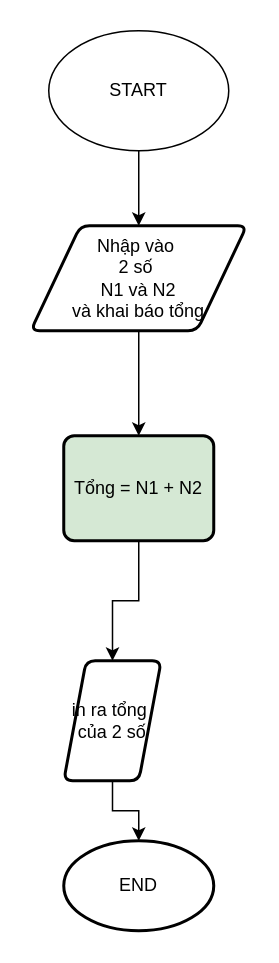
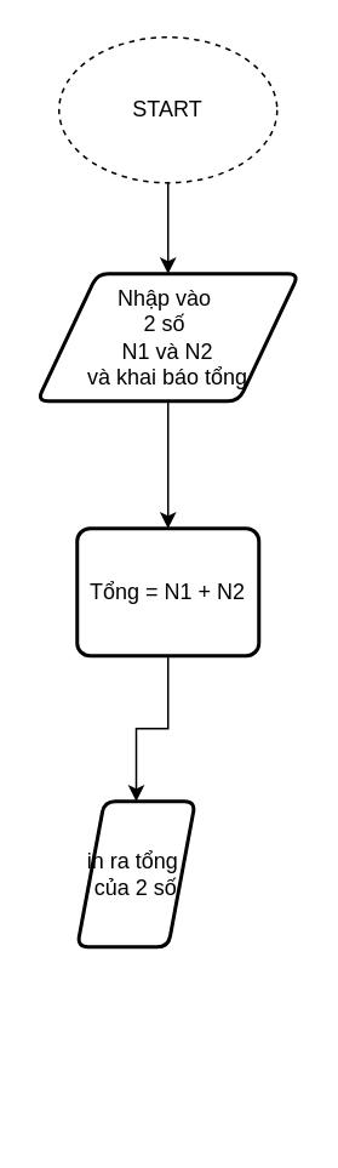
- <mxCell id="3" value="START" style="ellipse;whiteSpace=wrap;html=1;" vertex="1" parent="1"><mxGeometry x="32" y="20" width="120" height="80" as="geometry" /></mxCell>
+ <mxCell id="3" value="START" style="ellipse;whiteSpace=wrap;html=1;dashed=1;" vertex="1" parent="1"><mxGeometry x="32" y="20" width="120" height="80" as="geometry" /></mxCell>
- <mxCell id="7" value="Tổng = N1 + N2" style="rounded=1;whiteSpace=wrap;html=1;absoluteArcSize=1;arcSize=14;strokeWidth=2;fillColor=#d5e8d4;" vertex="1" parent="1"><mxGeometry x="42" y="290" width="100" height="70" as="geometry" /></mxCell>
+ <mxCell id="7" value="Tổng = N1 + N2" style="rounded=1;whiteSpace=wrap;html=1;absoluteArcSize=1;arcSize=14;strokeWidth=2;" vertex="1" parent="1"><mxGeometry x="42" y="290" width="100" height="70" as="geometry" /></mxCell>
- <mxCell id="10" style="edgeStyle=orthogonalEdgeStyle;rounded=0;orthogonalLoop=1;jettySize=auto;html=1;entryX=0.5;entryY=0;entryDx=0;entryDy=0;entryPerimeter=0;" edge="1" parent="1" source="8" target="9"><mxGeometry relative="1" as="geometry" /></mxCell>
- <mxCell id="9" value="END" style="strokeWidth=2;html=1;shape=mxgraph.flowchart.start_1;whiteSpace=wrap;" vertex="1" parent="1"><mxGeometry x="42" y="560" width="100" height="60" as="geometry" /></mxCell>
